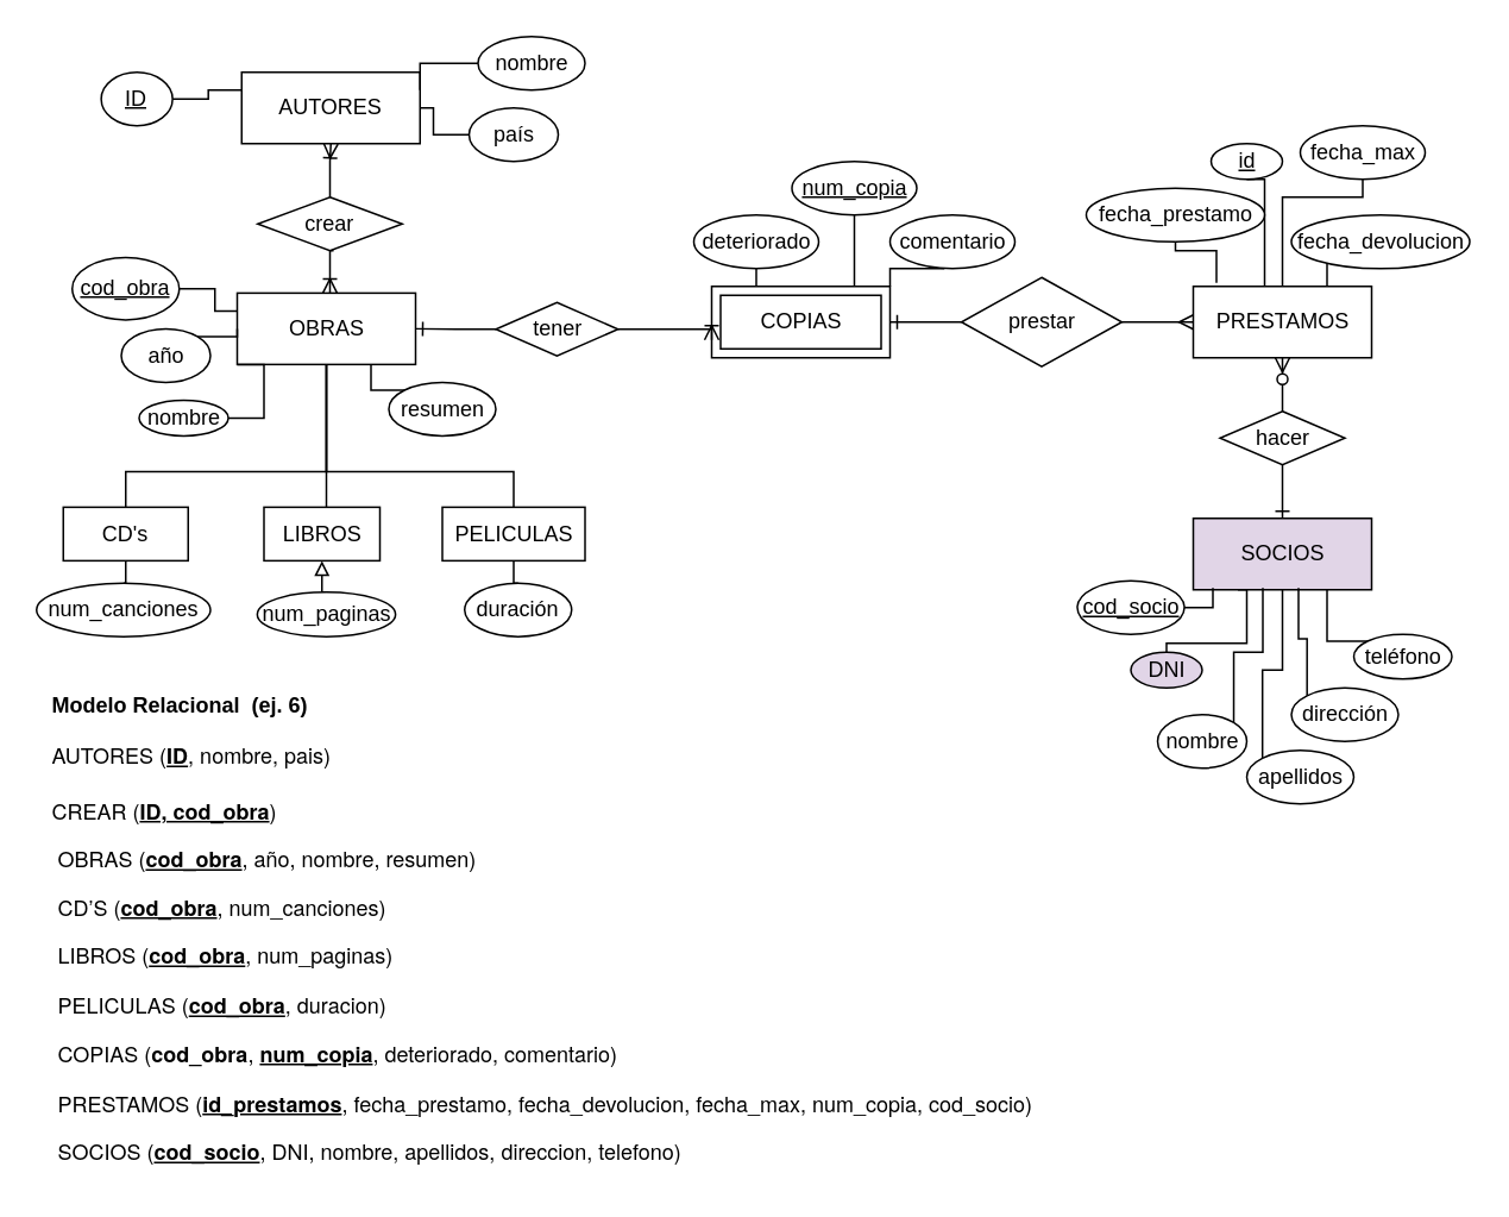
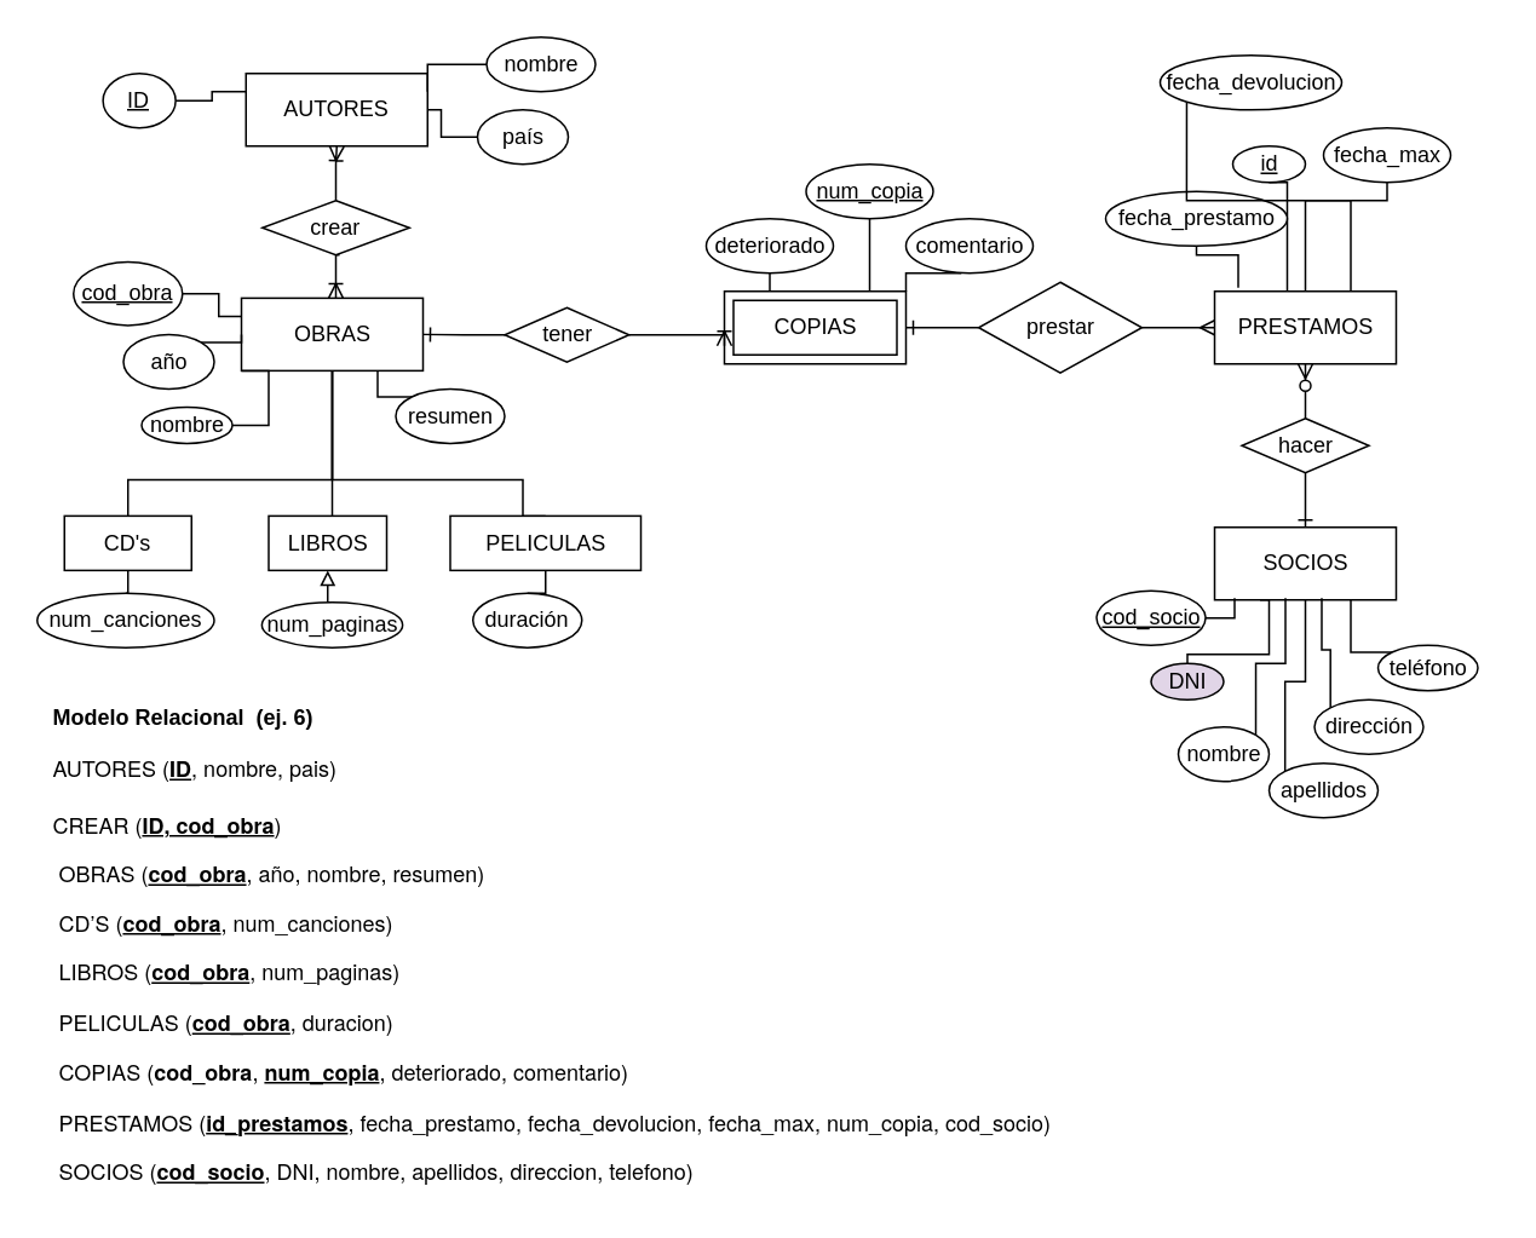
- <mxCell id="41" value="fecha_devolucion" style="ellipse;whiteSpace=wrap;html=1;" vertex="1" parent="1"><mxGeometry x="723.5" y="120" width="100" height="30" as="geometry" /></mxCell>
+ <mxCell id="41" value="fecha_devolucion" style="ellipse;whiteSpace=wrap;html=1;" vertex="1" parent="1"><mxGeometry x="638.5" y="30" width="100" height="30" as="geometry" /></mxCell>
- <mxCell id="19" value="PELICULAS" style="whiteSpace=wrap;html=1;align=center;" vertex="1" parent="1"><mxGeometry x="247.5" y="283.75" width="80" height="30" as="geometry" /></mxCell>
+ <mxCell id="19" value="PELICULAS" style="whiteSpace=wrap;html=1;align=center;" vertex="1" parent="1"><mxGeometry x="247.5" y="283.75" width="105" height="30" as="geometry" /></mxCell>
- <mxCell id="9" value="SOCIOS" style="whiteSpace=wrap;html=1;align=center;fillColor=#e1d5e7;" vertex="1" parent="1"><mxGeometry x="668.5" y="290" width="100" height="40" as="geometry" /></mxCell>
+ <mxCell id="9" value="SOCIOS" style="whiteSpace=wrap;html=1;align=center;" vertex="1" parent="1"><mxGeometry x="668.5" y="290" width="100" height="40" as="geometry" /></mxCell>
